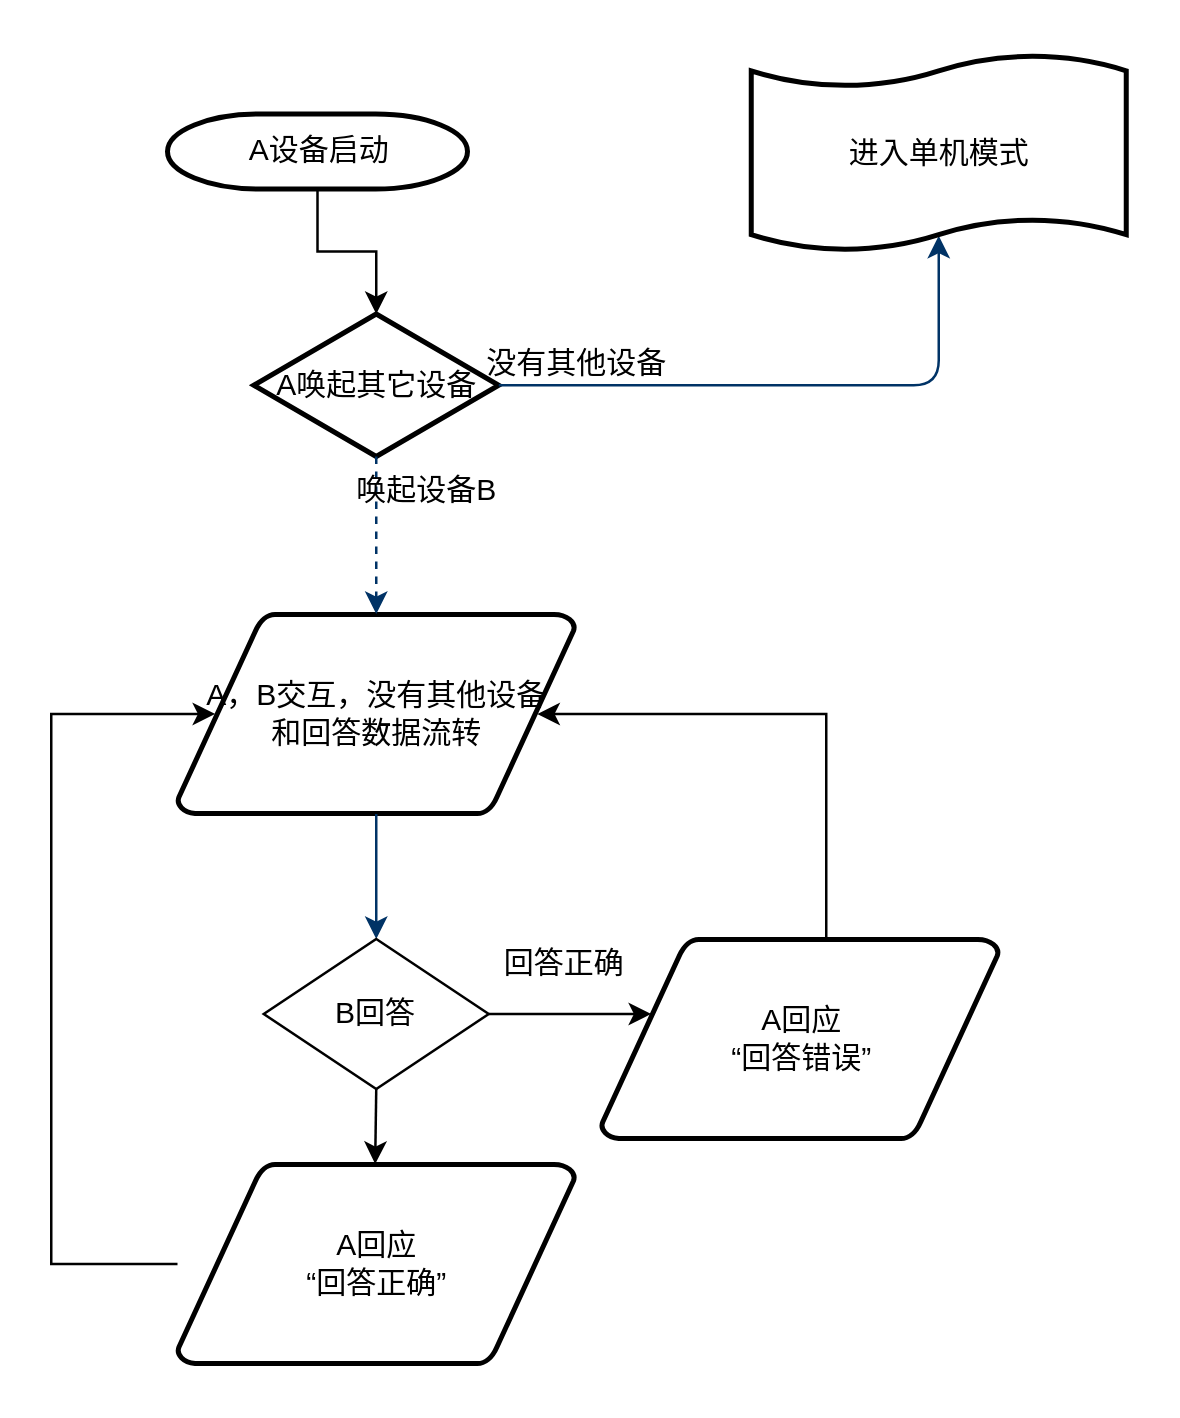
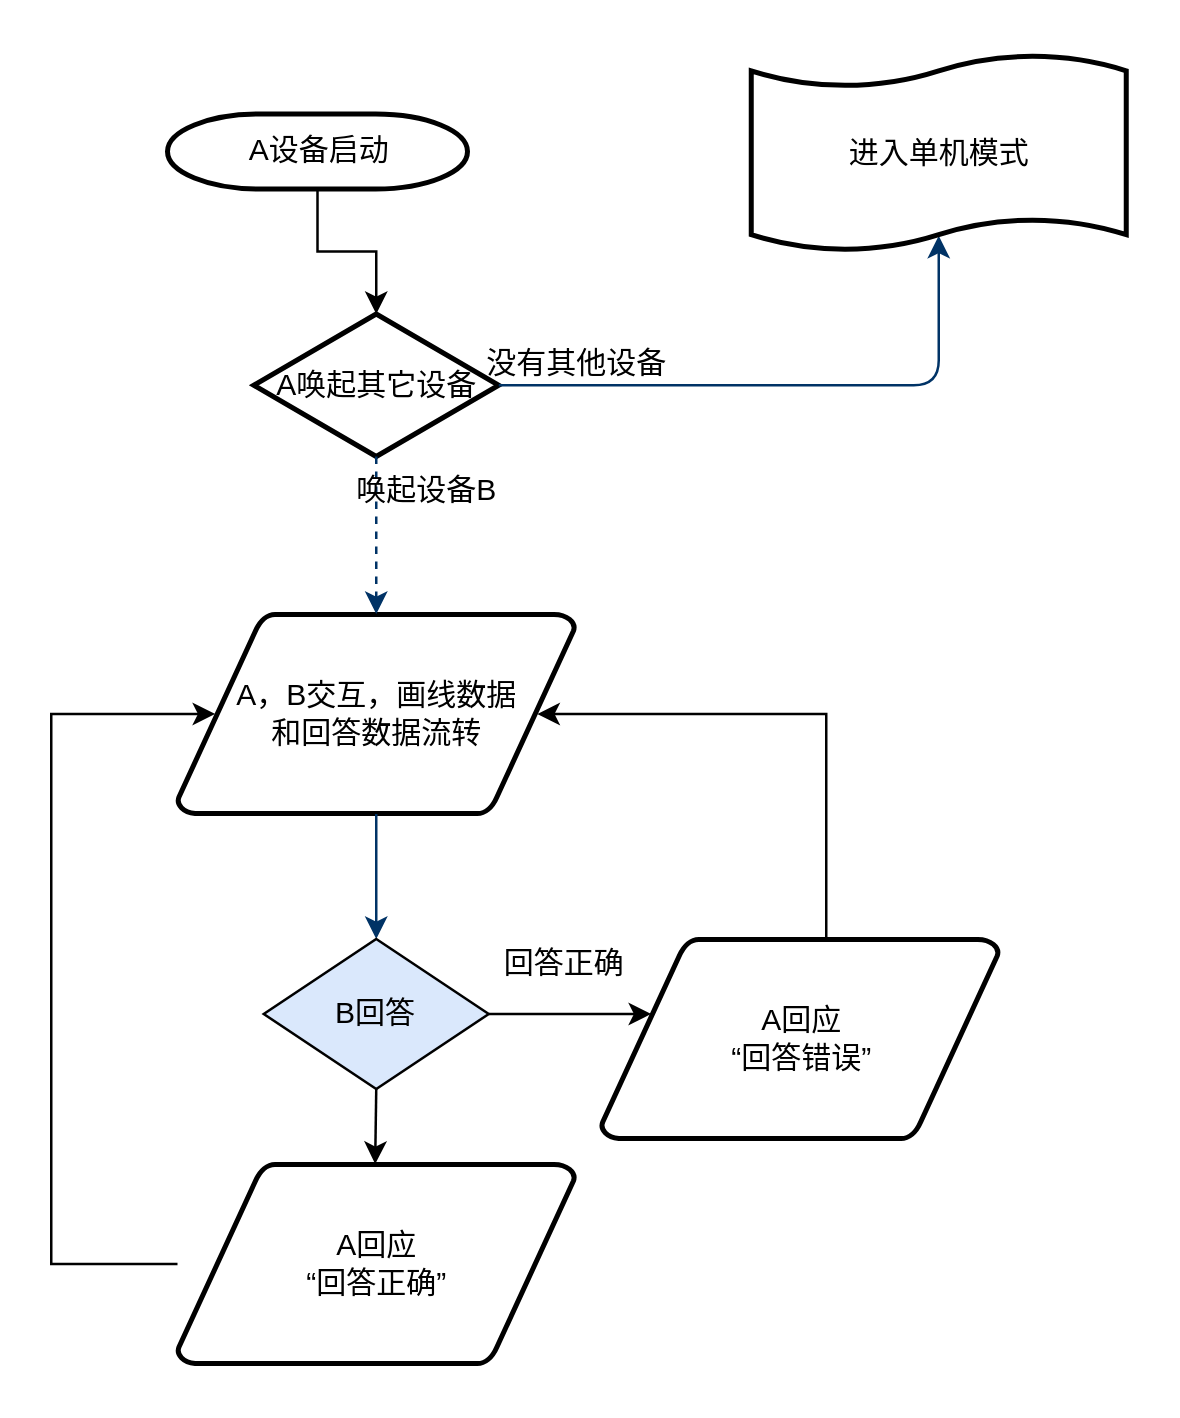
- <mxCell id="4" value="A，B交互，没有其他设备&lt;br&gt;和回答数据流转" style="shape=mxgraph.flowchart.data;strokeWidth=2;gradientColor=none;gradientDirection=north;fontStyle=0;html=1;" parent="1" vertex="1"><mxGeometry x="70.5" y="245" width="159" height="80" as="geometry" /></mxCell>
+ <mxCell id="4" value="A，B交互，画线数据&lt;br&gt;和回答数据流转" style="shape=mxgraph.flowchart.data;strokeWidth=2;gradientColor=none;gradientDirection=north;fontStyle=0;html=1;" parent="1" vertex="1"><mxGeometry x="70.5" y="245" width="159" height="80" as="geometry" /></mxCell>
- <mxCell id="14" value="B回答" style="rhombus;whiteSpace=wrap;html=1;" vertex="1" parent="1"><mxGeometry x="105" y="375" width="90" height="60" as="geometry" /></mxCell>
+ <mxCell id="14" value="B回答" style="rhombus;whiteSpace=wrap;html=1;fillColor=#dae8fc;" vertex="1" parent="1"><mxGeometry x="105" y="375" width="90" height="60" as="geometry" /></mxCell>
